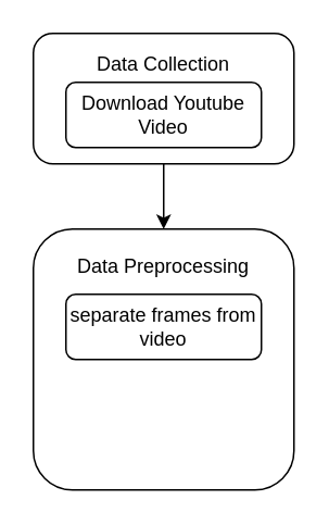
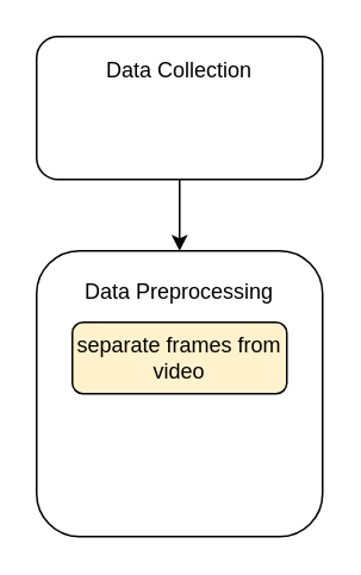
- <mxCell id="4" value="Download Youtube Video" style="rounded=1;whiteSpace=wrap;html=1;" vertex="1" parent="1"><mxGeometry x="40" y="50" width="120" height="40" as="geometry" /></mxCell>
- <mxCell id="6" value="separate frames from video" style="rounded=1;whiteSpace=wrap;html=1;" vertex="1" parent="1"><mxGeometry x="40" y="180" width="120" height="40" as="geometry" /></mxCell>
+ <mxCell id="6" value="separate frames from video" style="rounded=1;whiteSpace=wrap;html=1;fillColor=#fff2cc;" vertex="1" parent="1"><mxGeometry x="40" y="180" width="120" height="40" as="geometry" /></mxCell>
